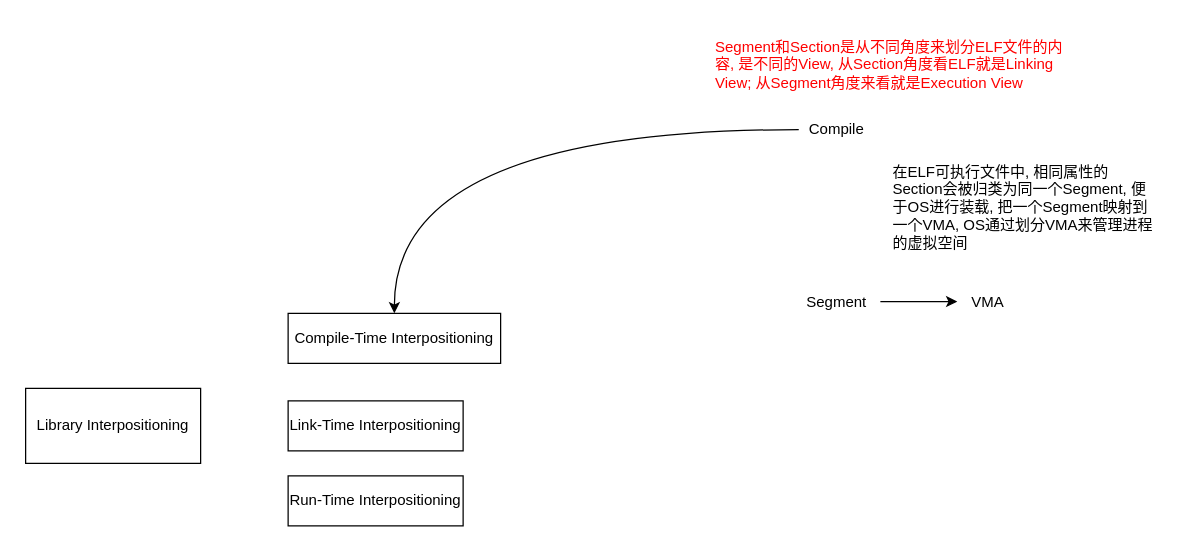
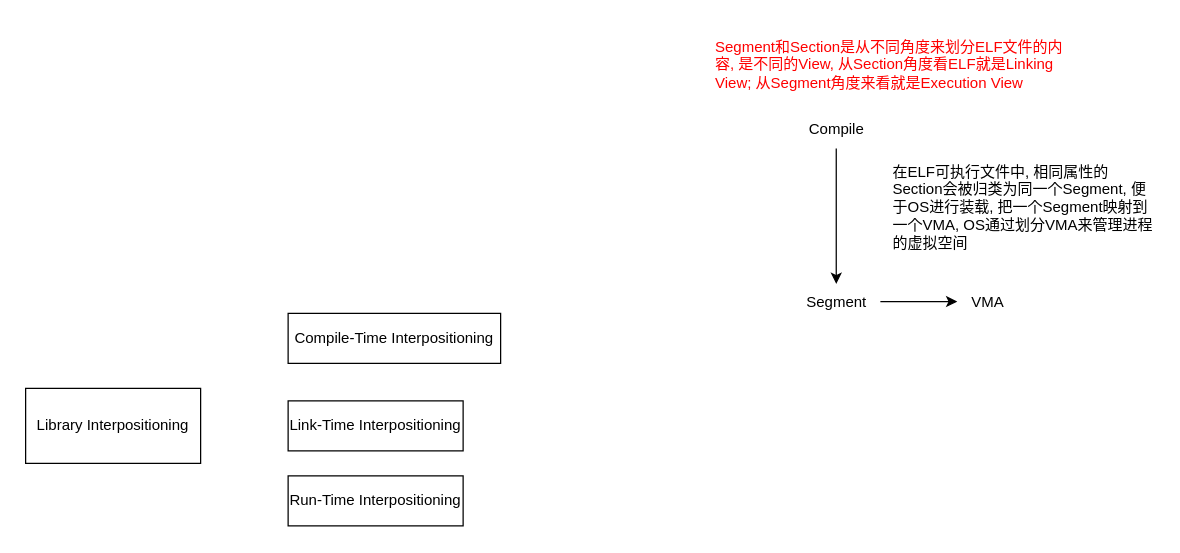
- <mxCell id="2" value="" style="edgeStyle=orthogonalEdgeStyle;curved=1;rounded=0;orthogonalLoop=1;jettySize=auto;html=1;" parent="1" source="3" target="10" edge="1"><mxGeometry relative="1" as="geometry" /></mxCell>
+ <mxCell id="2" value="" style="edgeStyle=orthogonalEdgeStyle;curved=1;rounded=0;orthogonalLoop=1;jettySize=auto;html=1;" parent="1" source="3" target="5" edge="1"><mxGeometry relative="1" as="geometry" /></mxCell>
